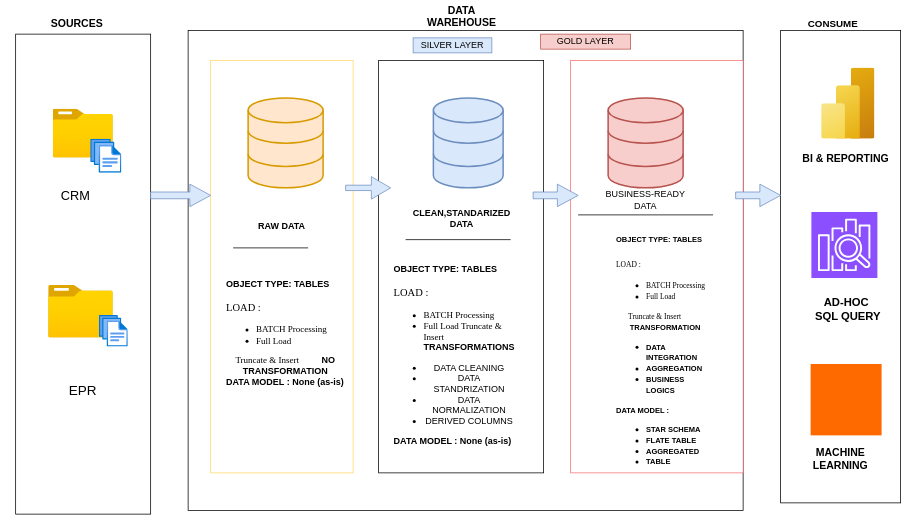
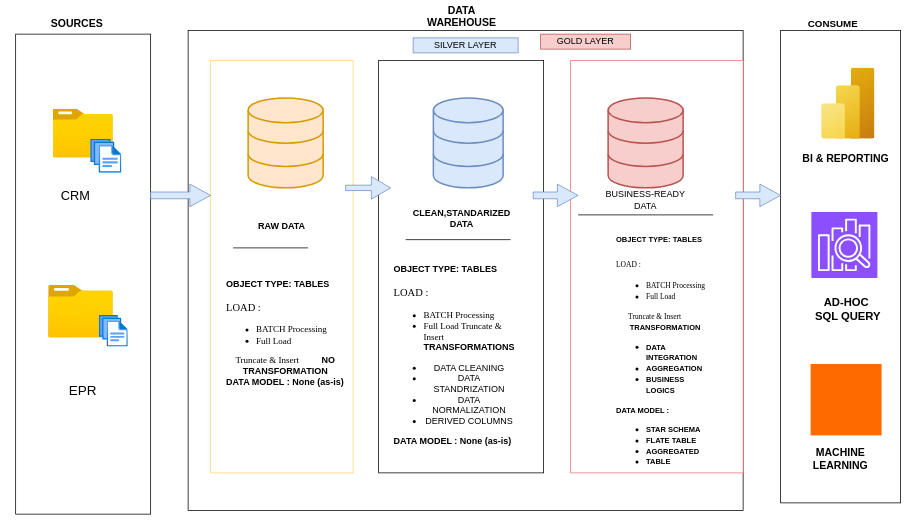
- <mxCell id="5" value="SILVER LAYER" style="rounded=0;whiteSpace=wrap;html=1;fillColor=#dae8fc;strokeColor=#6c8ebf;" parent="1" vertex="1"><mxGeometry x="550" y="50" width="105" height="20" as="geometry" /></mxCell>
+ <mxCell id="5" value="SILVER LAYER" style="rounded=0;whiteSpace=wrap;html=1;fillColor=#dae8fc;strokeColor=#6c8ebf;" parent="1" vertex="1"><mxGeometry x="550" y="50" width="140" height="20" as="geometry" /></mxCell>
